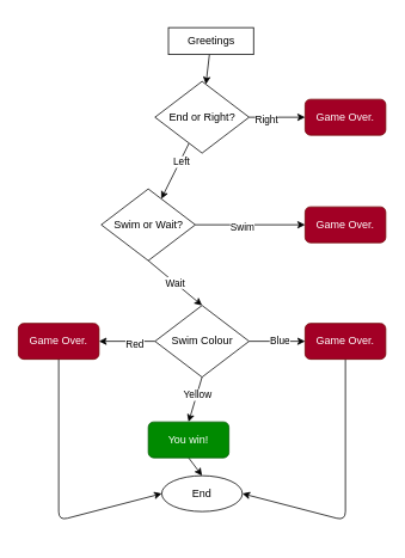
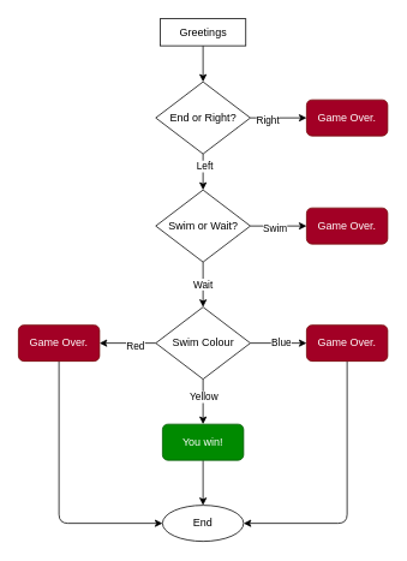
- <mxCell id="4" value="Greetings" style="whiteSpace=wrap;html=1;" vertex="1" parent="1"><mxGeometry x="187.5" y="30" width="95" height="30" as="geometry" /></mxCell>
+ <mxCell id="4" value="Greetings" style="whiteSpace=wrap;html=1;" vertex="1" parent="1"><mxGeometry x="177.5" y="20" width="95" height="30" as="geometry" /></mxCell>
- <mxCell id="14" value="Swim or Wait?" style="rhombus;whiteSpace=wrap;html=1;" vertex="1" parent="1"><mxGeometry x="112.5" y="210" width="105" height="80" as="geometry" /></mxCell>
+ <mxCell id="14" value="Swim or Wait?" style="rhombus;whiteSpace=wrap;html=1;" vertex="1" parent="1"><mxGeometry x="172.5" y="210" width="105" height="80" as="geometry" /></mxCell>
- <mxCell id="28" value="You win!" style="rounded=1;whiteSpace=wrap;html=1;fillColor=#008a00;fontColor=#ffffff;strokeColor=#005700;" vertex="1" parent="1"><mxGeometry x="165" y="470" width="90" height="40" as="geometry" /></mxCell>
+ <mxCell id="28" value="You win!" style="rounded=1;whiteSpace=wrap;html=1;fillColor=#008a00;fontColor=#ffffff;strokeColor=#005700;" vertex="1" parent="1"><mxGeometry x="180" y="470" width="90" height="40" as="geometry" /></mxCell>
- <mxCell id="2" value="End" style="ellipse;whiteSpace=wrap;html=1;" vertex="1" parent="1"><mxGeometry x="180" y="530" width="90" height="40" as="geometry" /></mxCell>
+ <mxCell id="2" value="End" style="ellipse;whiteSpace=wrap;html=1;" vertex="1" parent="1"><mxGeometry x="180" y="560" width="90" height="40" as="geometry" /></mxCell>
